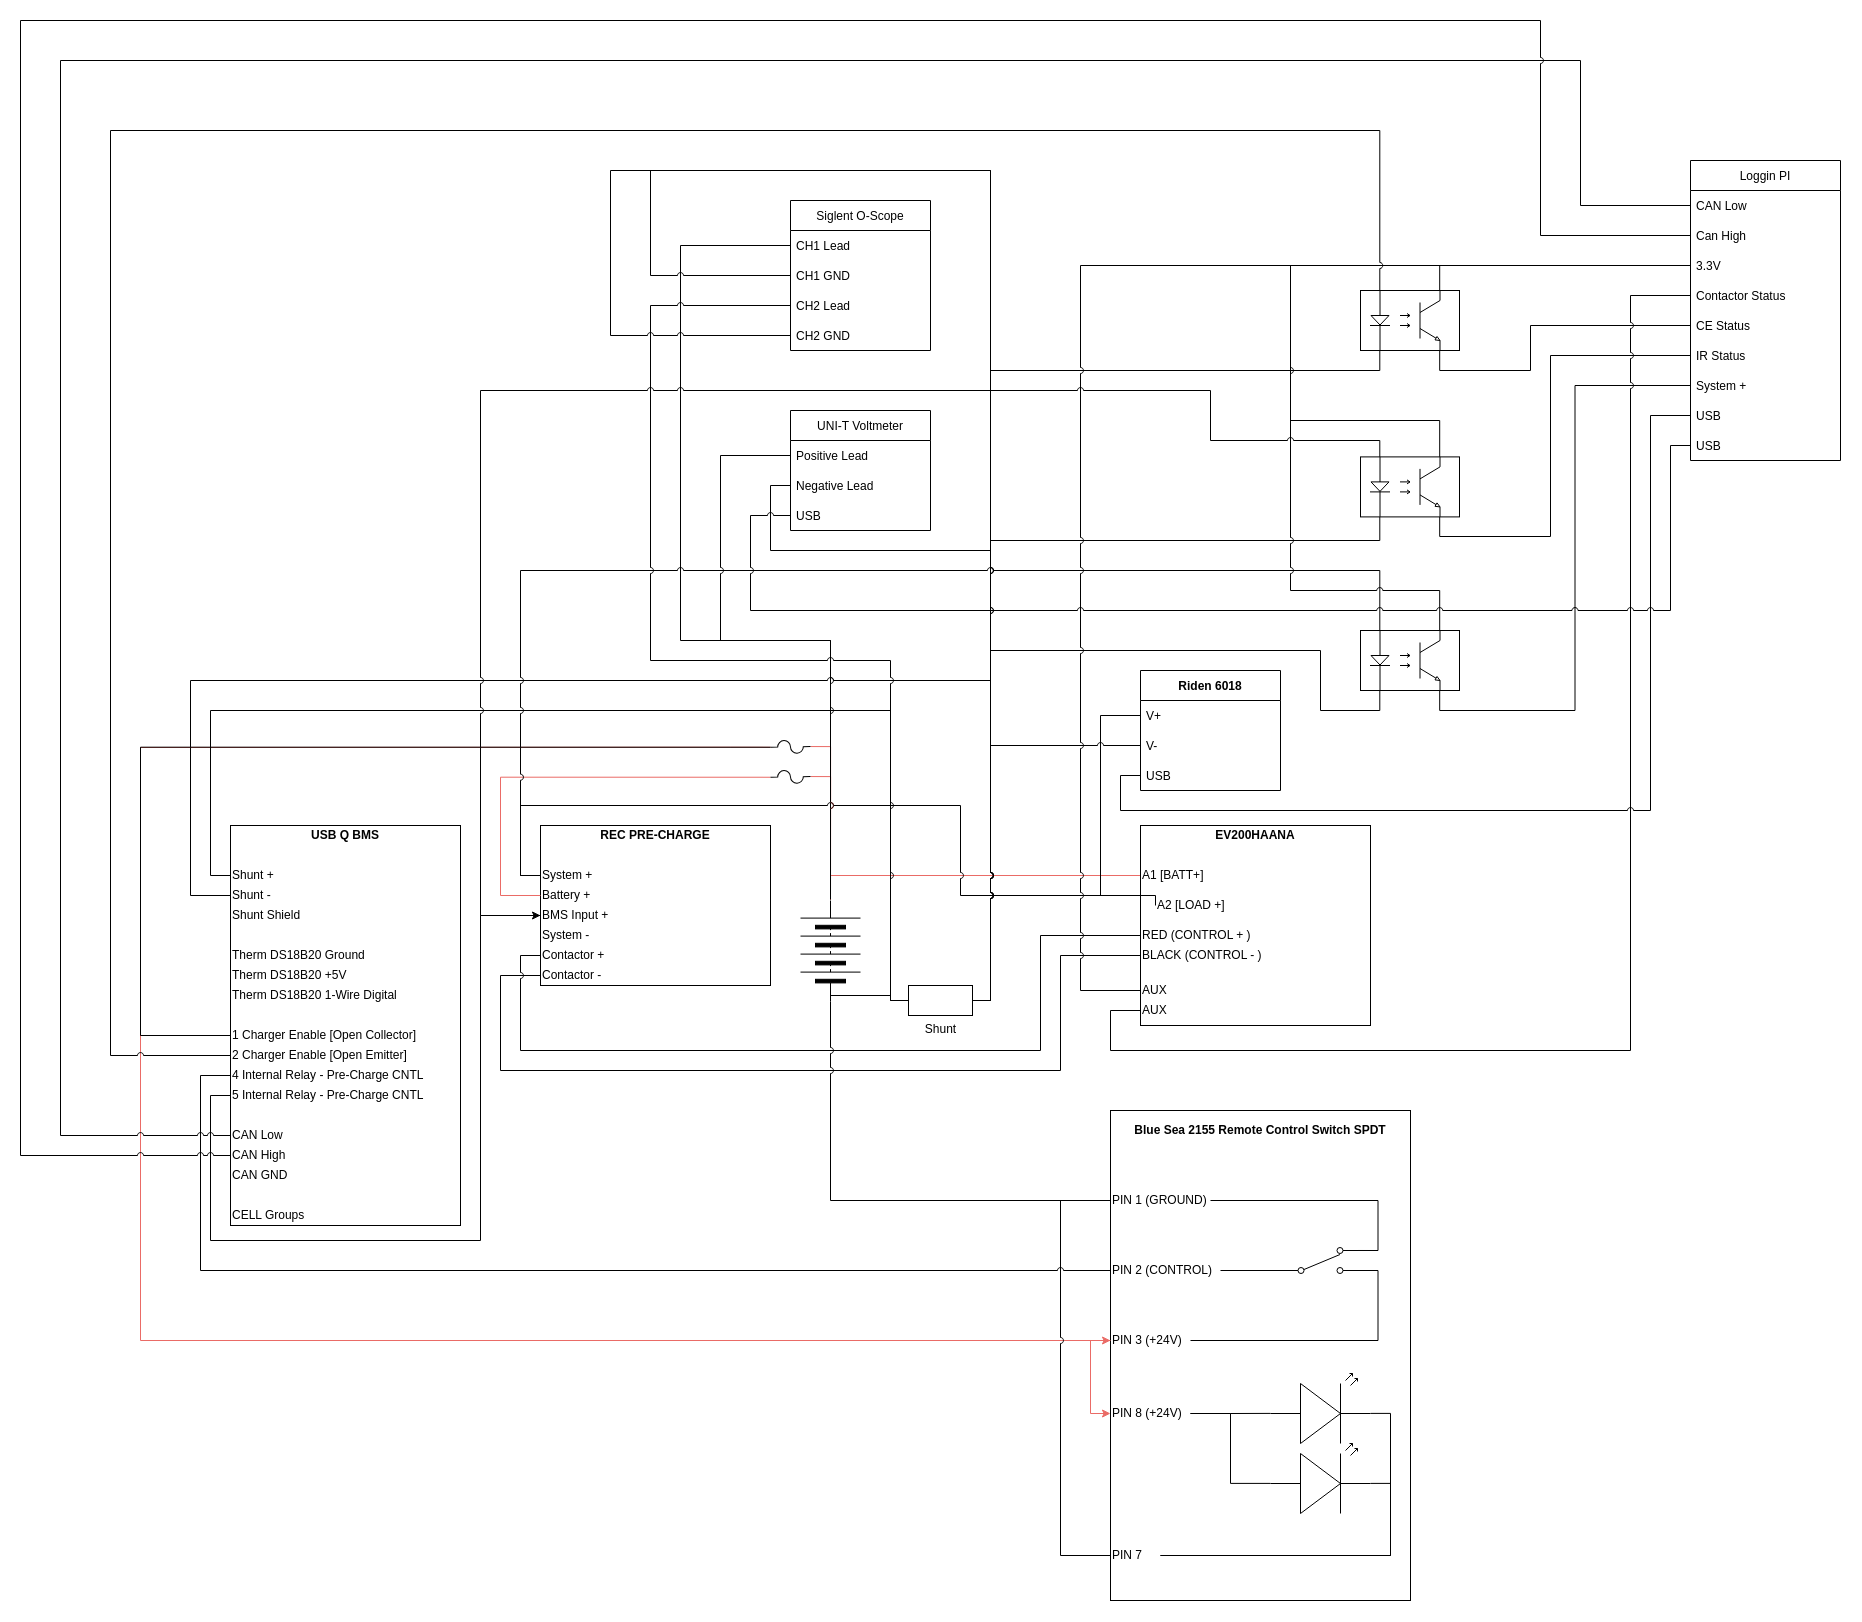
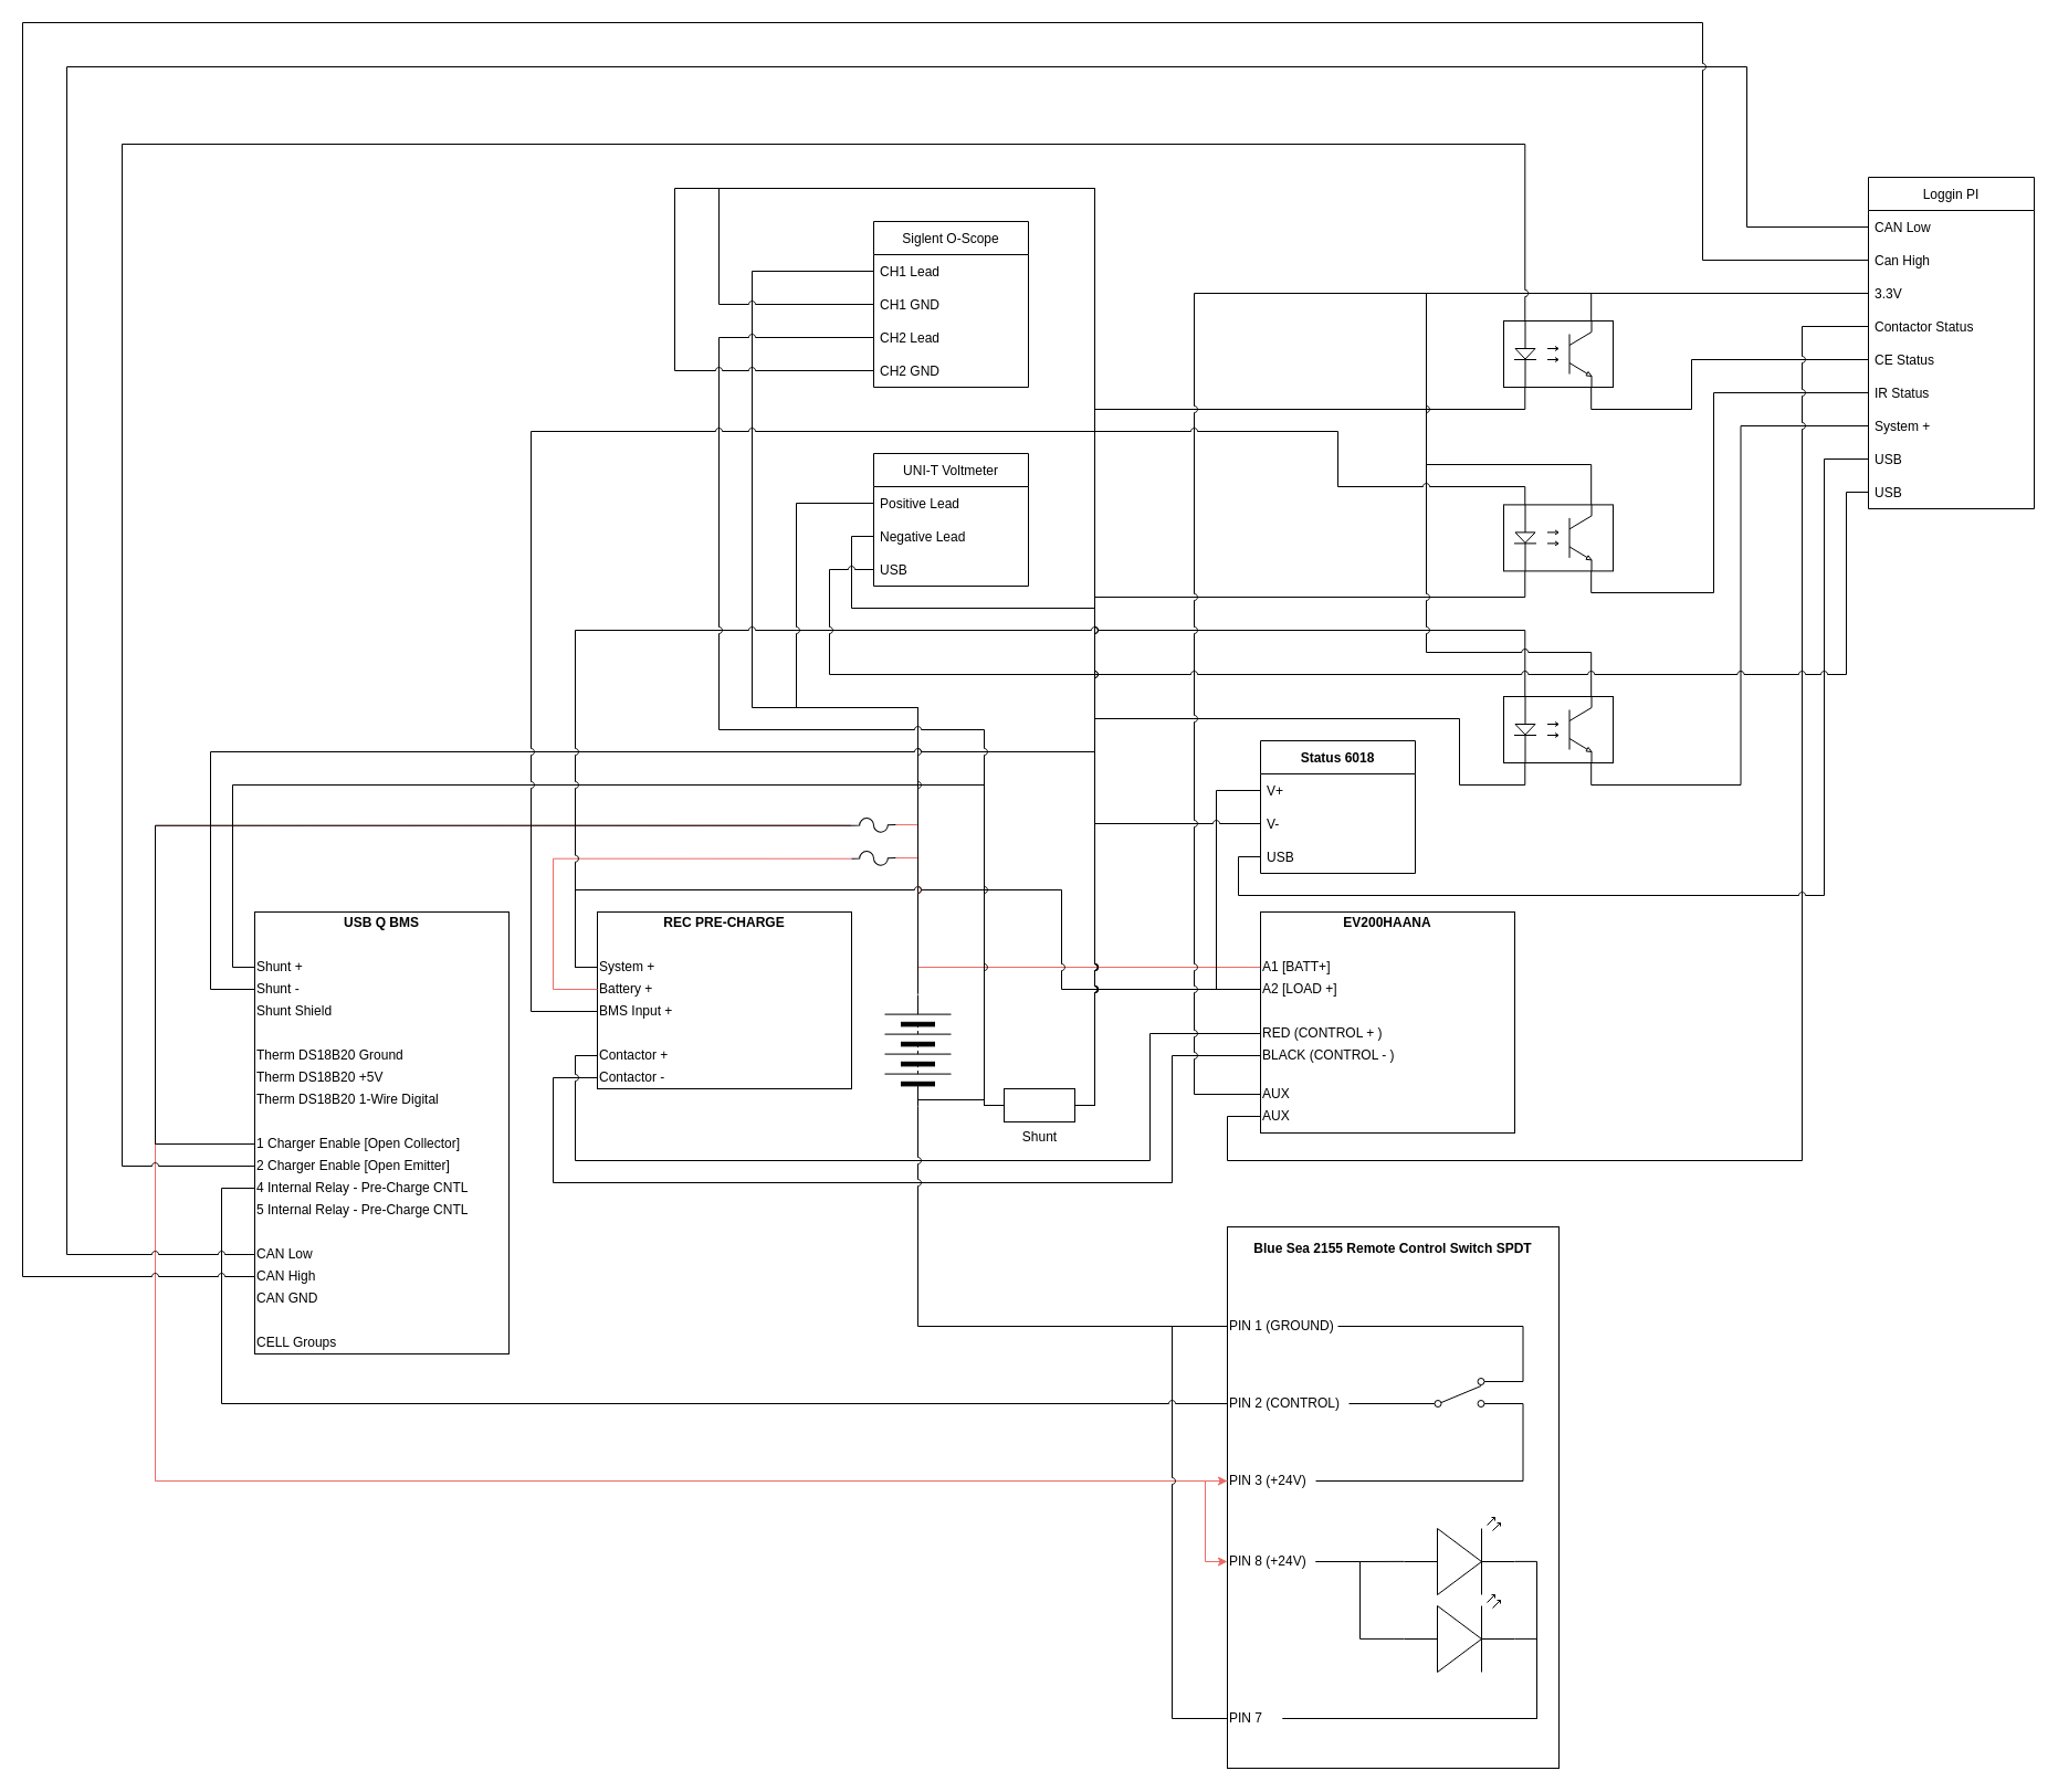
- <mxCell id="82" value="Riden 6018" style="swimlane;fontStyle=1;childLayout=stackLayout;horizontal=1;startSize=30;horizontalStack=0;resizeParent=1;resizeParentMax=0;resizeLast=0;collapsible=1;marginBottom=0;" parent="1" vertex="1"><mxGeometry x="1140" y="670" width="140" height="120" as="geometry" /></mxCell>
+ <mxCell id="82" value="Status 6018" style="swimlane;fontStyle=1;childLayout=stackLayout;horizontal=1;startSize=30;horizontalStack=0;resizeParent=1;resizeParentMax=0;resizeLast=0;collapsible=1;marginBottom=0;" parent="1" vertex="1"><mxGeometry x="1140" y="670" width="140" height="120" as="geometry" /></mxCell>
- <mxCell id="41" value="A2 [LOAD +]" style="text;html=1;strokeColor=none;fillColor=none;align=left;verticalAlign=middle;whiteSpace=wrap;rounded=0;" parent="37" vertex="1"><mxGeometry x="15" y="70" width="200" height="20" as="geometry" /></mxCell>
+ <mxCell id="41" value="A2 [LOAD +]" style="text;html=1;strokeColor=none;fillColor=none;align=left;verticalAlign=middle;whiteSpace=wrap;rounded=0;" parent="37" vertex="1"><mxGeometry y="60" width="200" height="20" as="geometry" /></mxCell>
- <mxCell id="9" value="System -" style="text;html=1;strokeColor=none;fillColor=none;align=left;verticalAlign=middle;whiteSpace=wrap;rounded=0;" parent="3" vertex="1"><mxGeometry y="100" width="200" height="20" as="geometry" /></mxCell>
- <mxCell id="67" style="edgeStyle=orthogonalEdgeStyle;rounded=0;orthogonalLoop=1;jettySize=auto;html=1;exitX=0;exitY=0.5;exitDx=0;exitDy=0;entryX=0;entryY=0.5;entryDx=0;entryDy=0;" parent="1" source="34" target="10" edge="1"><mxGeometry relative="1" as="geometry"><mxPoint x="480" y="1010" as="targetPoint" /><Array as="points"><mxPoint x="210" y="1095" /><mxPoint x="210" y="1240" /><mxPoint x="480" y="1240" /><mxPoint x="480" y="915" /></Array></mxGeometry></mxCell>
